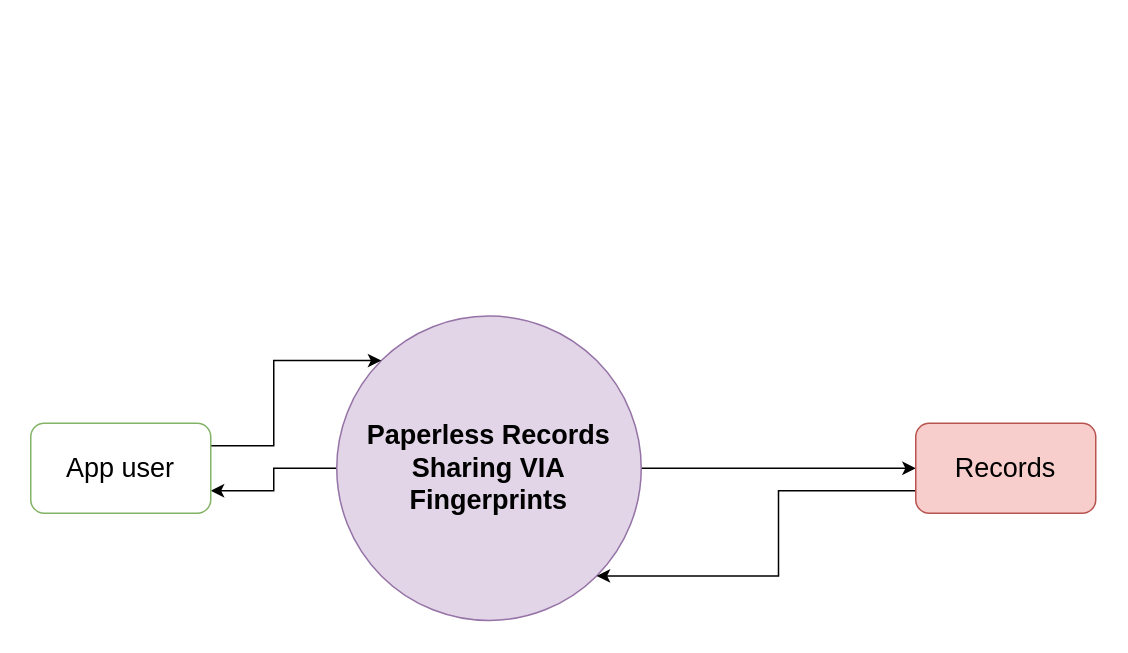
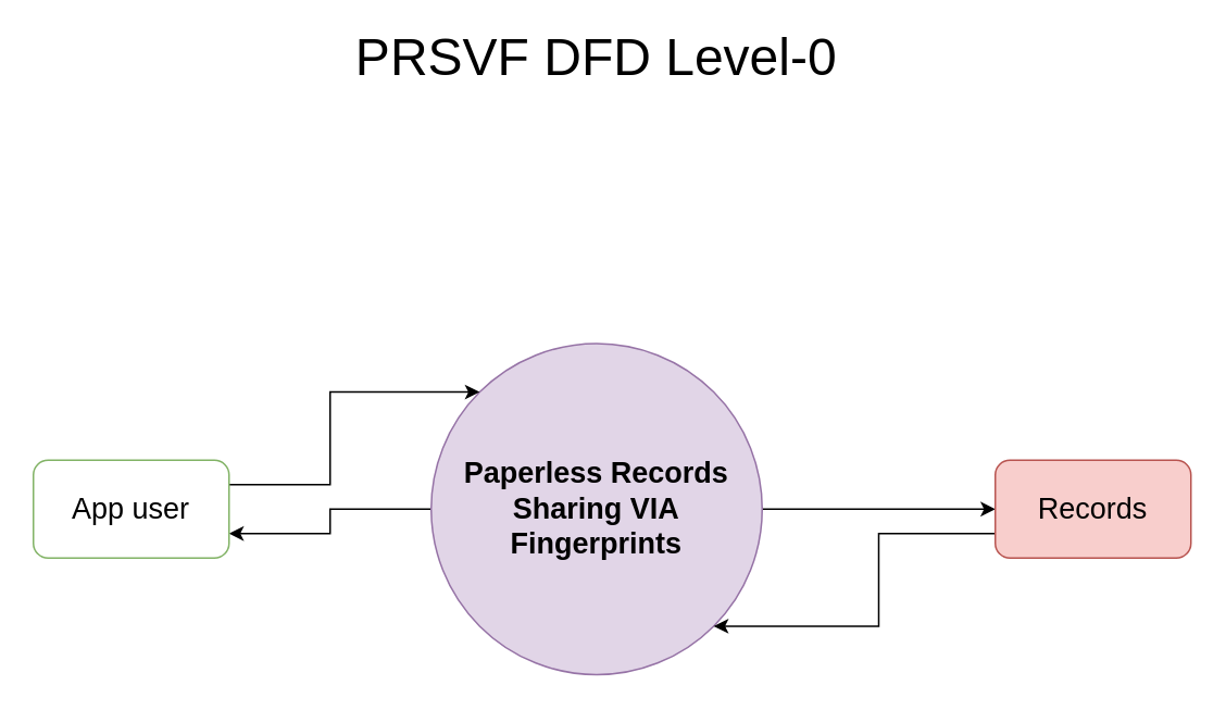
+ <mxCell id="9" value="&lt;font style=&quot;font-size: 32px;&quot;&gt;PRSVF DFD Level-0&lt;/font&gt;" style="text;html=1;align=center;verticalAlign=middle;resizable=0;points=[];autosize=1;strokeColor=none;fillColor=none;fontSize=18;" vertex="1" parent="1"><mxGeometry x="210" y="20" width="310" height="30" as="geometry" /></mxCell>
- <mxCell id="4" value="&lt;font style=&quot;font-size: 18px;&quot;&gt;&lt;b&gt;Paperless Records Sharing VIA Fingerprints&lt;/b&gt;&lt;/font&gt;" style="ellipse;whiteSpace=wrap;html=1;aspect=fixed;fillColor=#e1d5e7;strokeColor=#9673a6;" vertex="1" parent="1"><mxGeometry x="224" y="210" width="203" height="203" as="geometry" /></mxCell>
+ <mxCell id="4" value="&lt;font style=&quot;font-size: 18px;&quot;&gt;&lt;b&gt;Paperless Records Sharing VIA Fingerprints&lt;/b&gt;&lt;/font&gt;" style="ellipse;whiteSpace=wrap;html=1;aspect=fixed;fillColor=#e1d5e7;strokeColor=#9673a6;" vertex="1" parent="1"><mxGeometry x="264" y="210" width="203" height="203" as="geometry" /></mxCell>
